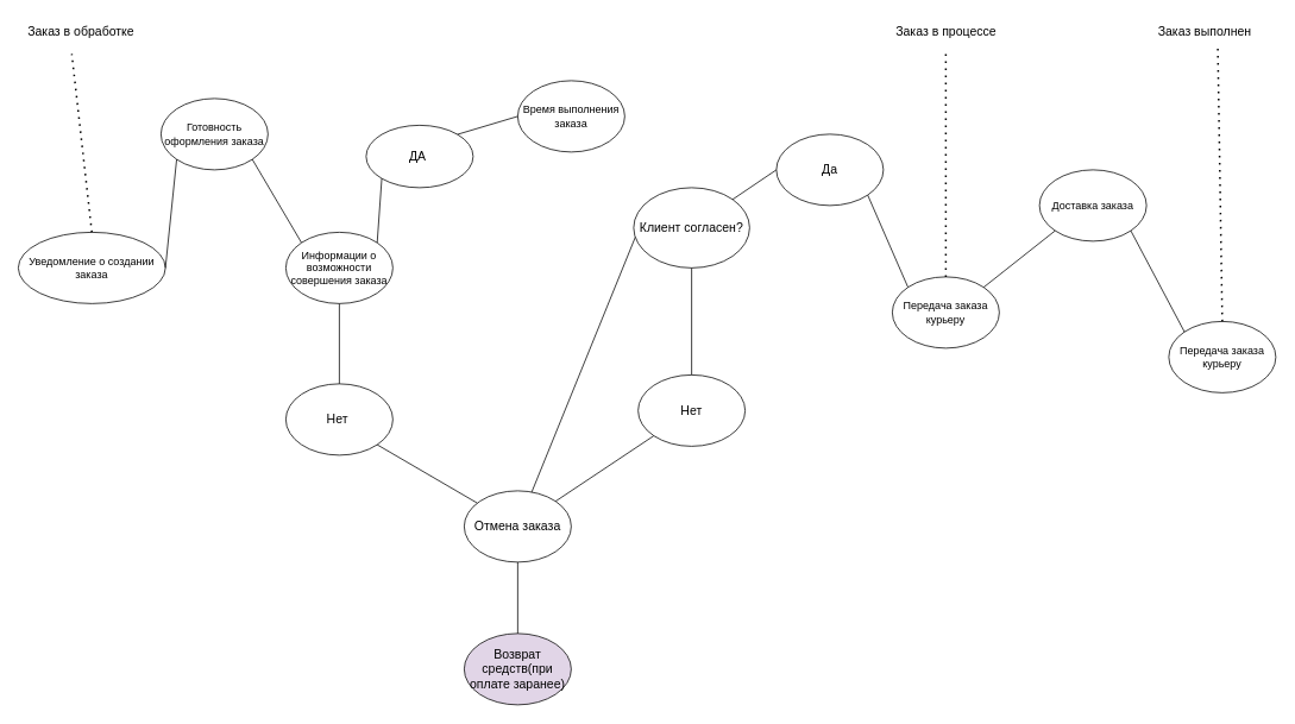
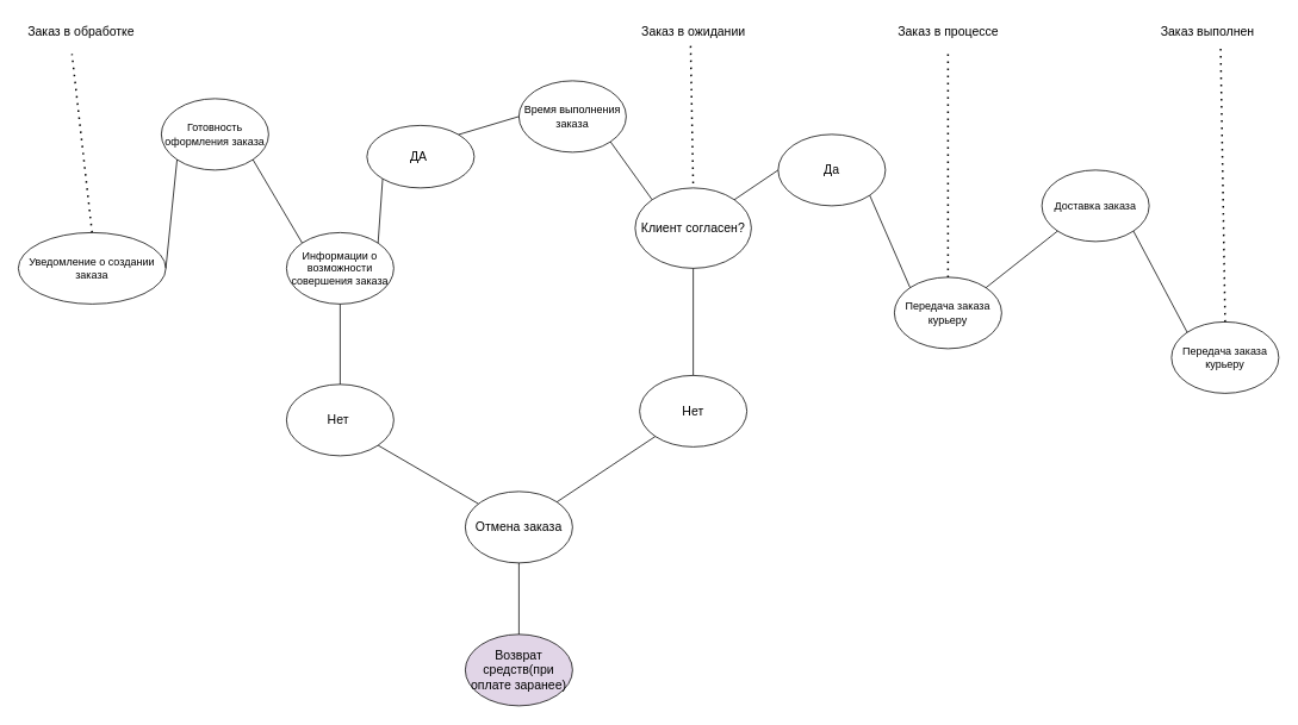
+ <mxCell id="37" value="Заказ в ожидании" style="text;html=1;align=center;verticalAlign=middle;resizable=0;points=[];autosize=1;strokeColor=none;fillColor=none;fontSize=14;" vertex="1" parent="1"><mxGeometry x="705" y="20" width="140" height="30" as="geometry" /></mxCell>
+ <mxCell id="36" value="" style="endArrow=none;dashed=1;html=1;dashPattern=1 3;strokeWidth=2;rounded=0;fontSize=14;entryX=0.5;entryY=0;entryDx=0;entryDy=0;exitX=0.479;exitY=1.033;exitDx=0;exitDy=0;exitPerimeter=0;" edge="1" parent="1" source="37" target="29"><mxGeometry width="50" height="50" relative="1" as="geometry"><mxPoint x="820" y="30" as="sourcePoint" /><mxPoint x="760" y="280" as="targetPoint" /></mxGeometry></mxCell>
- <mxCell id="11" value="" style="endArrow=none;html=1;rounded=0;exitX=0;exitY=0;exitDx=0;exitDy=0;" edge="1" parent="1" source="29" target="26"><mxGeometry width="50" height="50" relative="1" as="geometry"><mxPoint x="790" y="190" as="sourcePoint" /><mxPoint x="531.574" y="181.716" as="targetPoint" /></mxGeometry></mxCell>
+ <mxCell id="11" value="" style="endArrow=none;html=1;rounded=0;entryX=1;entryY=1;entryDx=0;entryDy=0;exitX=0;exitY=0;exitDx=0;exitDy=0;" edge="1" parent="1" source="29" target="5"><mxGeometry width="50" height="50" relative="1" as="geometry"><mxPoint x="790" y="190" as="sourcePoint" /><mxPoint x="531.574" y="181.716" as="targetPoint" /></mxGeometry></mxCell>
